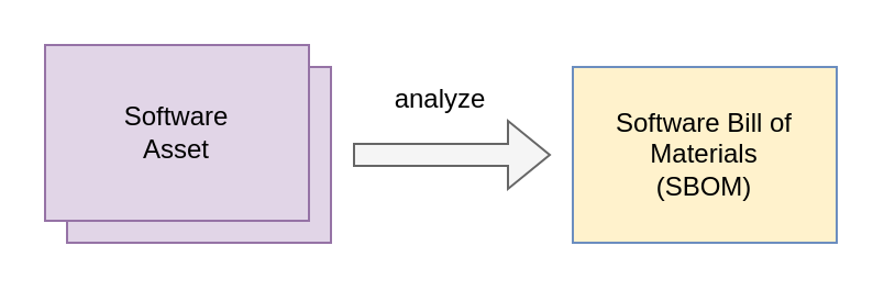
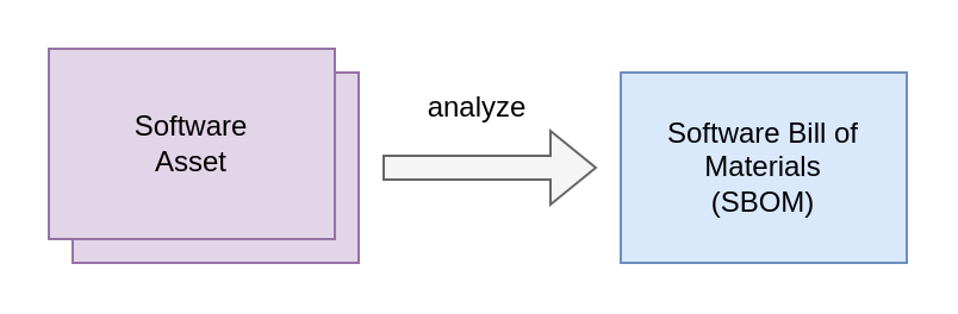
- <mxCell id="5" value="Software Bill of Materials&lt;br&gt;(SBOM)" style="rounded=0;whiteSpace=wrap;html=1;fillColor=#fff2cc;strokeColor=#6c8ebf;" vertex="1" parent="1"><mxGeometry x="260" y="30" width="120" height="80" as="geometry" /></mxCell>
+ <mxCell id="5" value="Software Bill of Materials&lt;br&gt;(SBOM)" style="rounded=0;whiteSpace=wrap;html=1;fillColor=#dae8fc;strokeColor=#6c8ebf;" vertex="1" parent="1"><mxGeometry x="260" y="30" width="120" height="80" as="geometry" /></mxCell>
